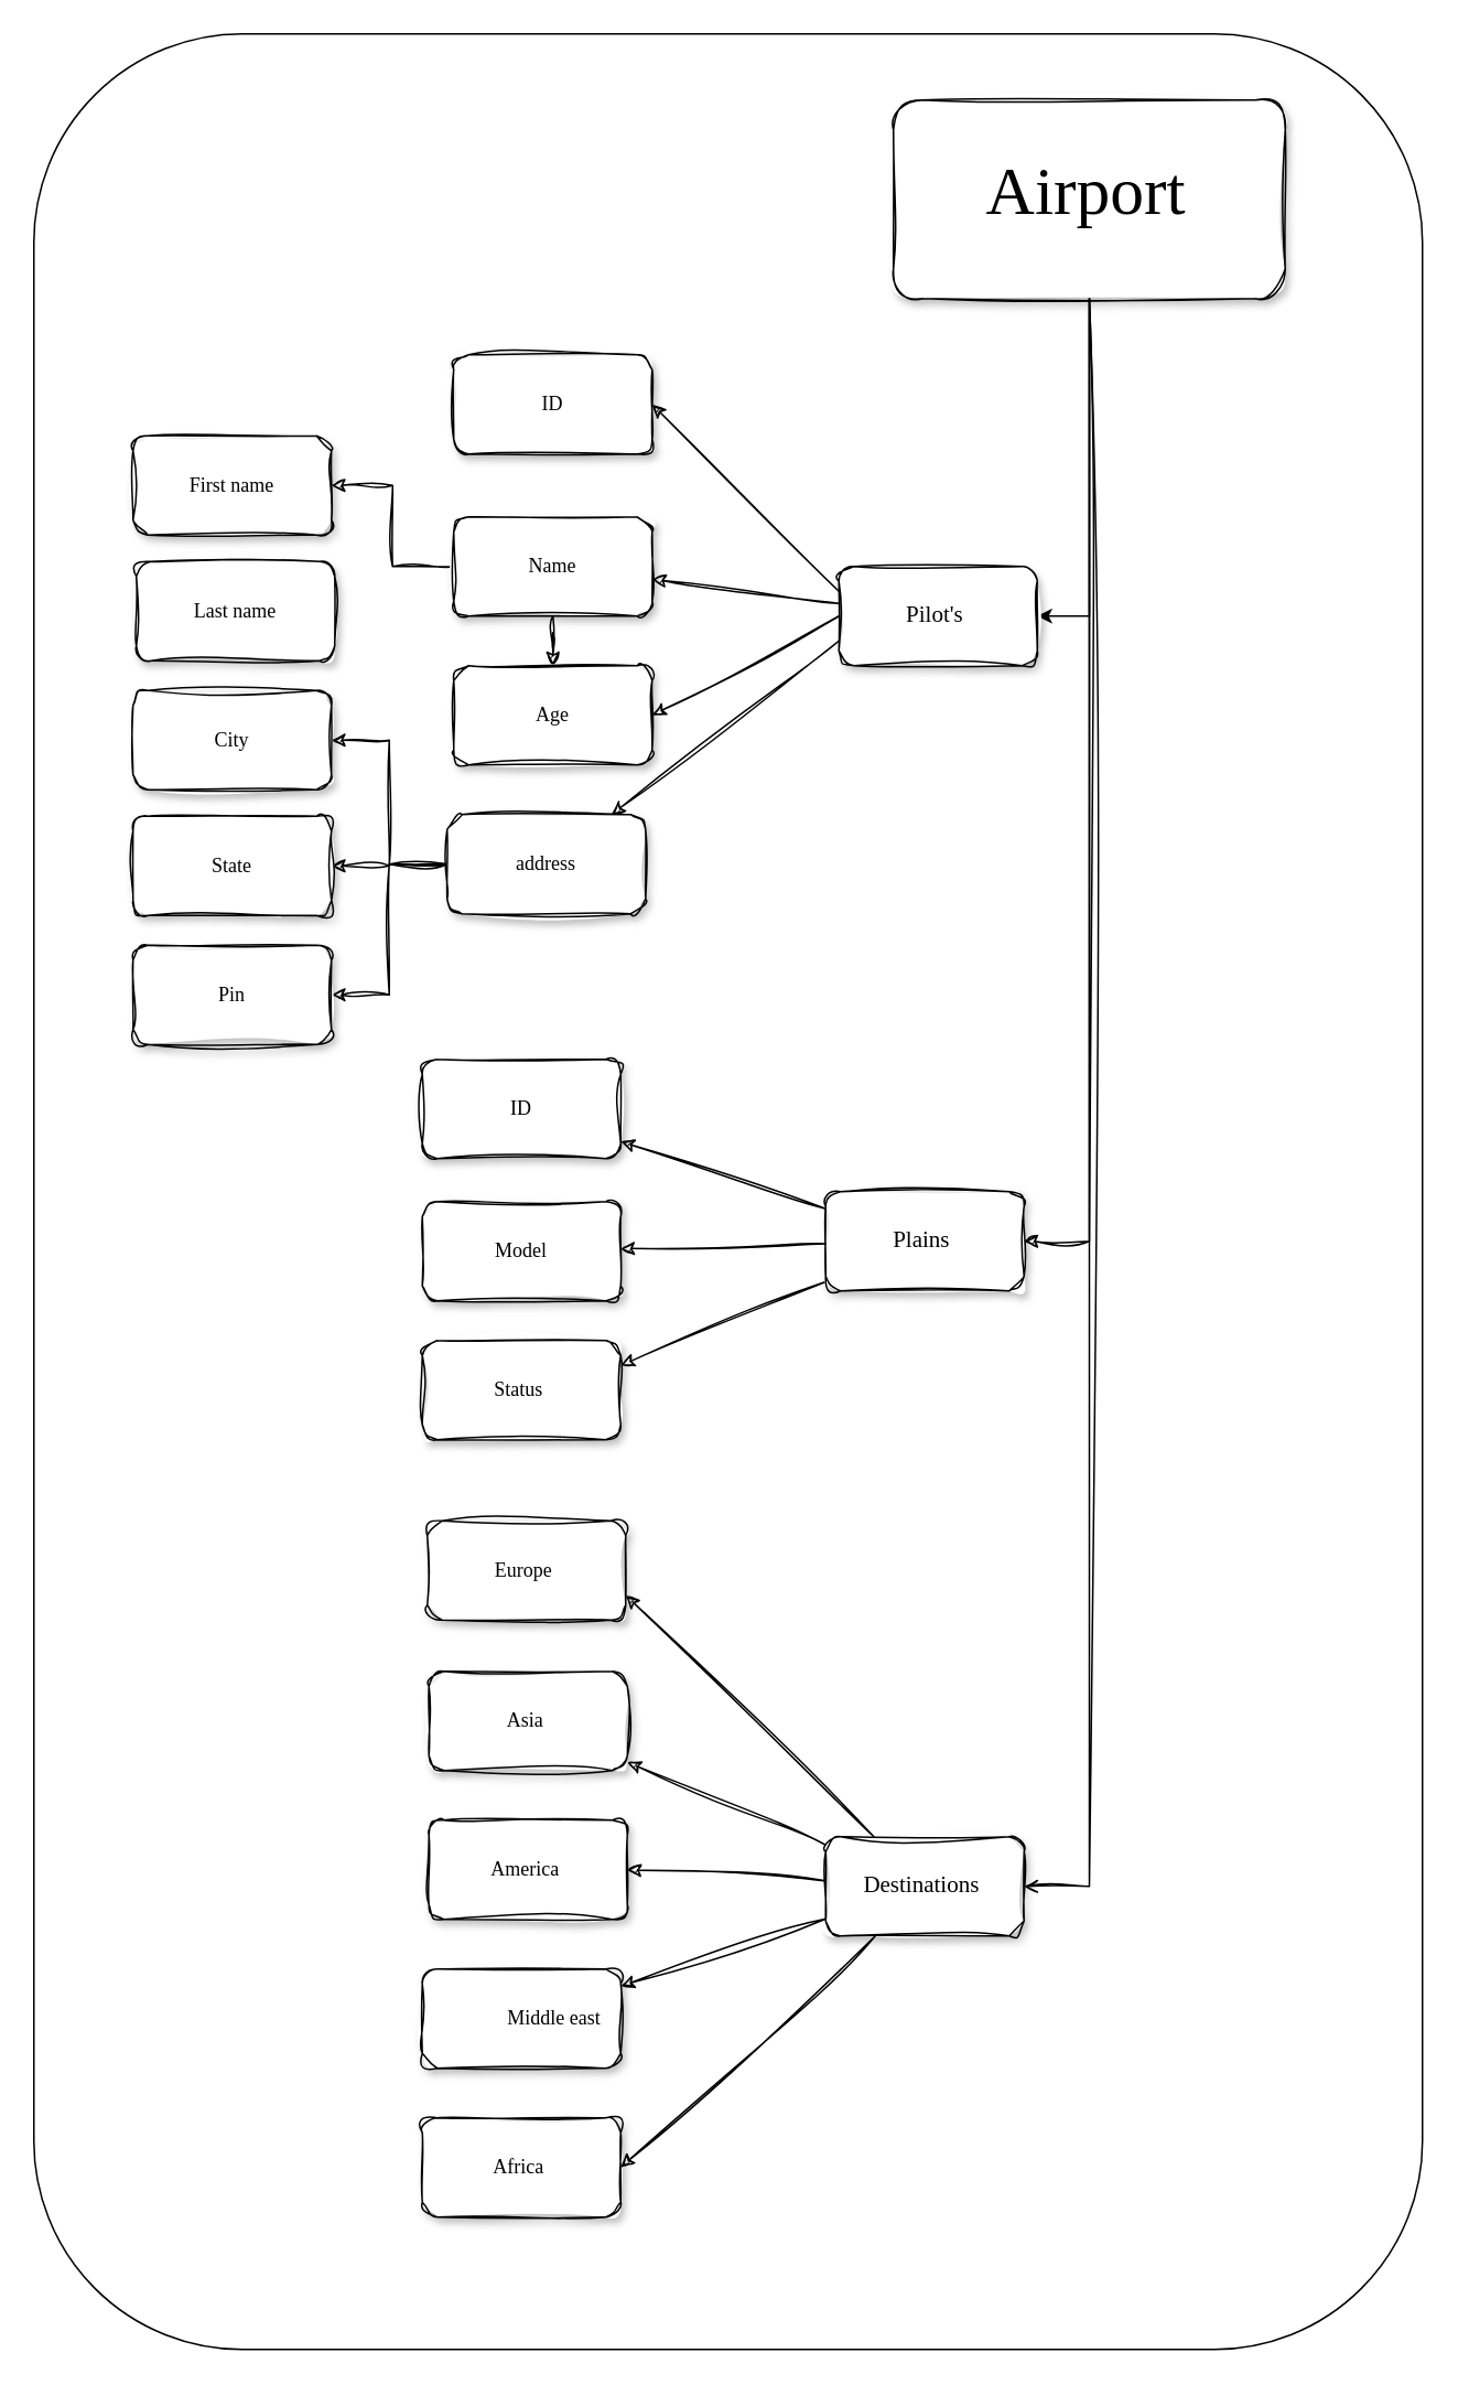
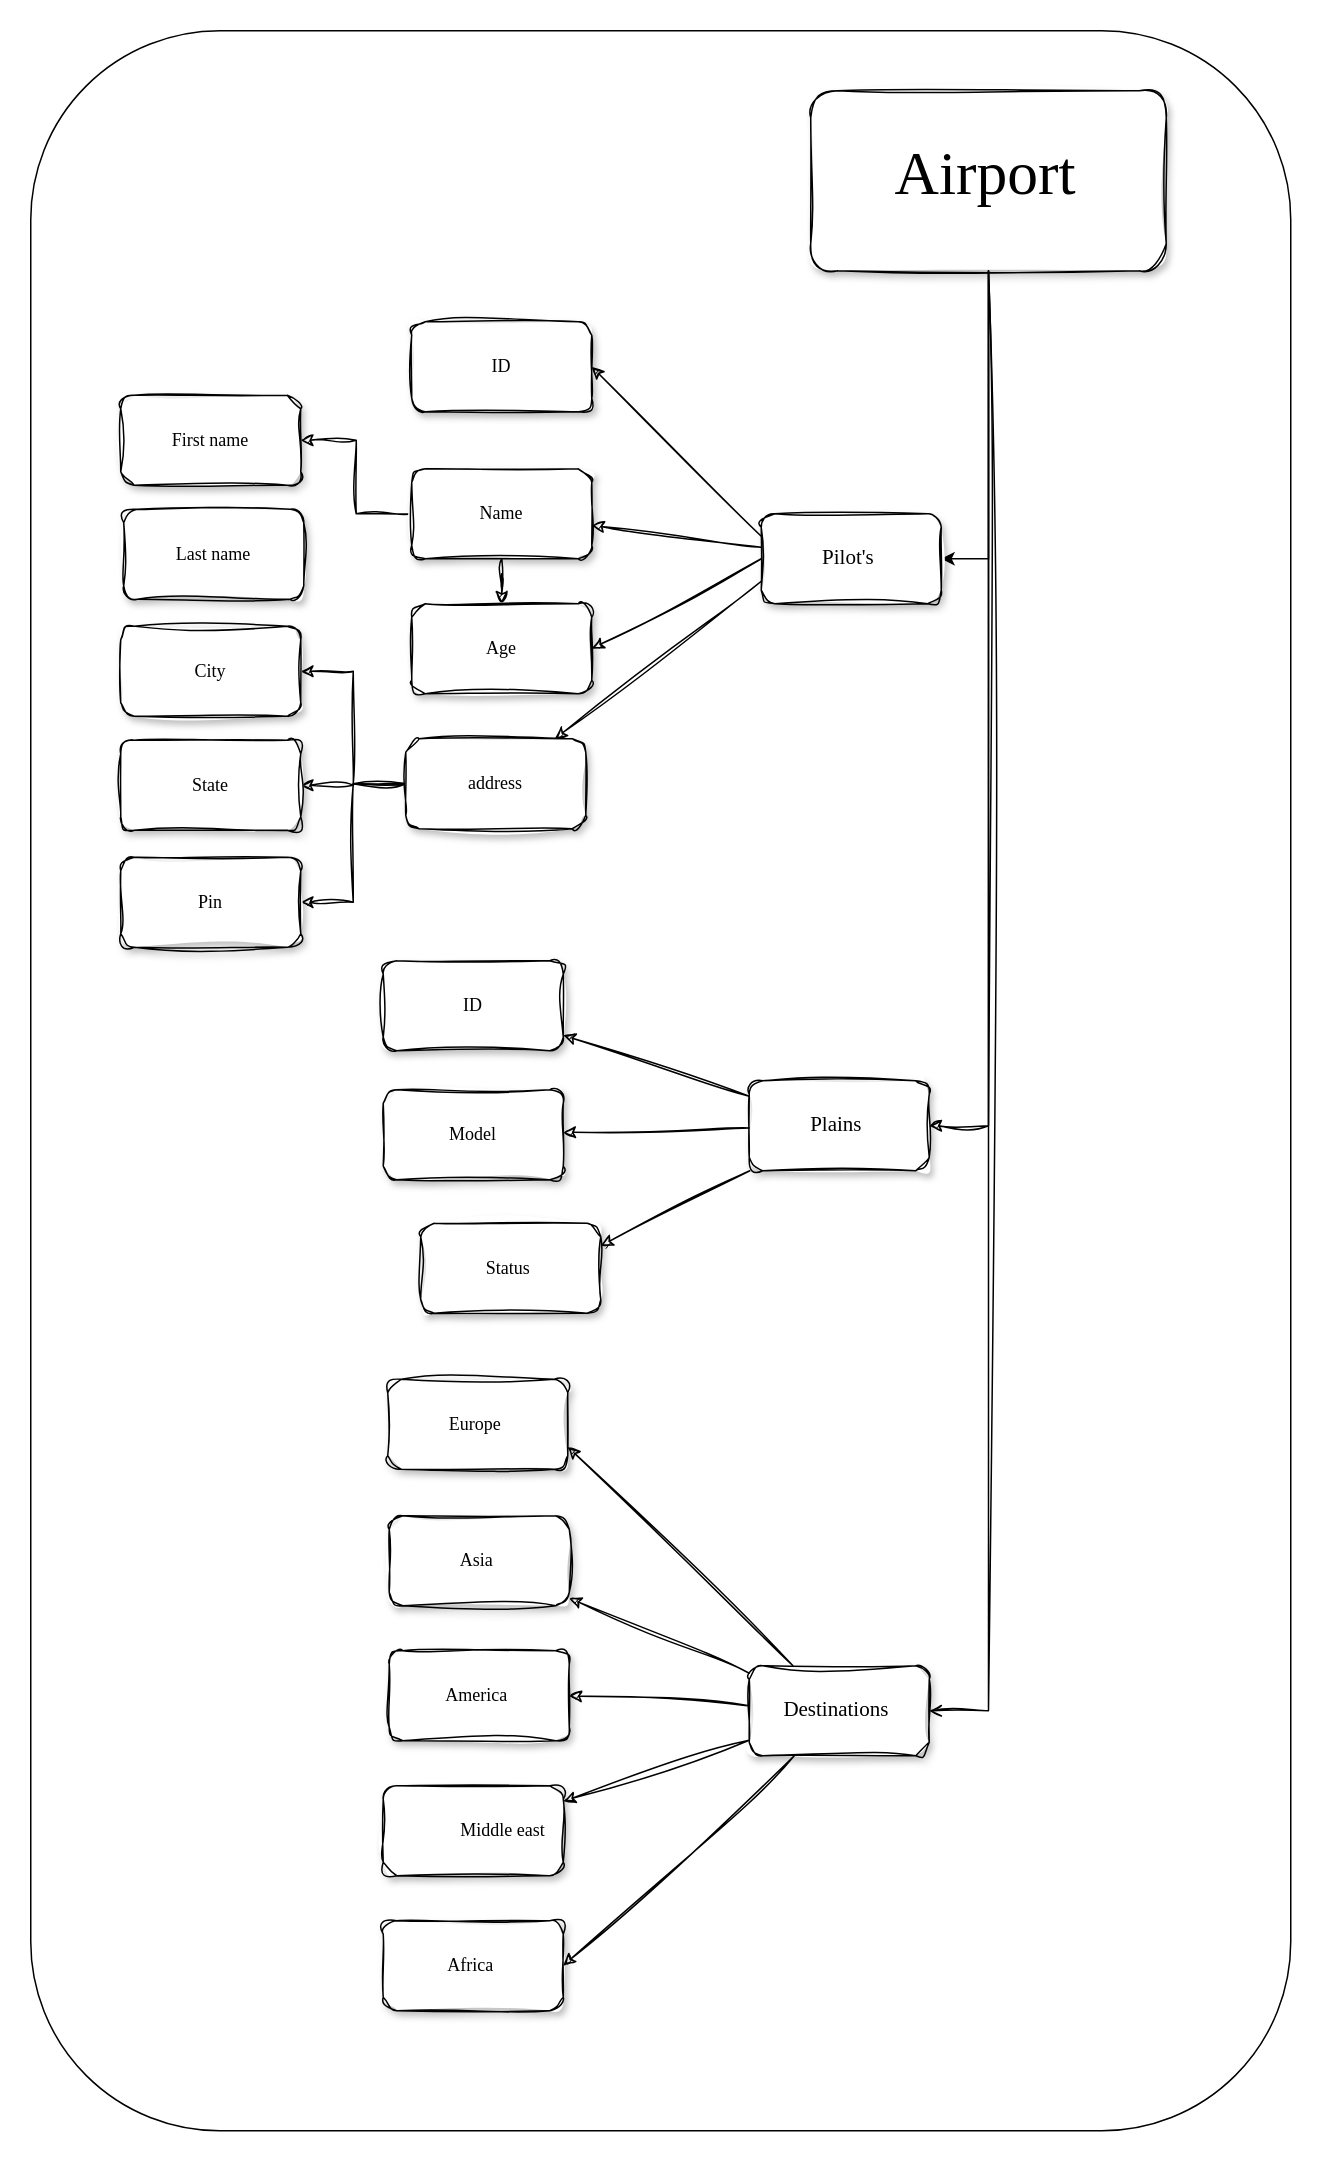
- <mxCell id="26" value="Status&amp;nbsp;" style="rounded=1;whiteSpace=wrap;html=1;aspect=fixed;glass=0;shadow=1;sketch=1;curveFitting=1;jiggle=2;fontFamily=Comic Sans MS;" vertex="1" parent="1"><mxGeometry x="255" y="810" width="120" height="60" as="geometry" /></mxCell>
+ <mxCell id="26" value="Status&amp;nbsp;" style="rounded=1;whiteSpace=wrap;html=1;aspect=fixed;glass=0;shadow=1;sketch=1;curveFitting=1;jiggle=2;fontFamily=Comic Sans MS;" vertex="1" parent="1"><mxGeometry x="280" y="815" width="120" height="60" as="geometry" /></mxCell>
